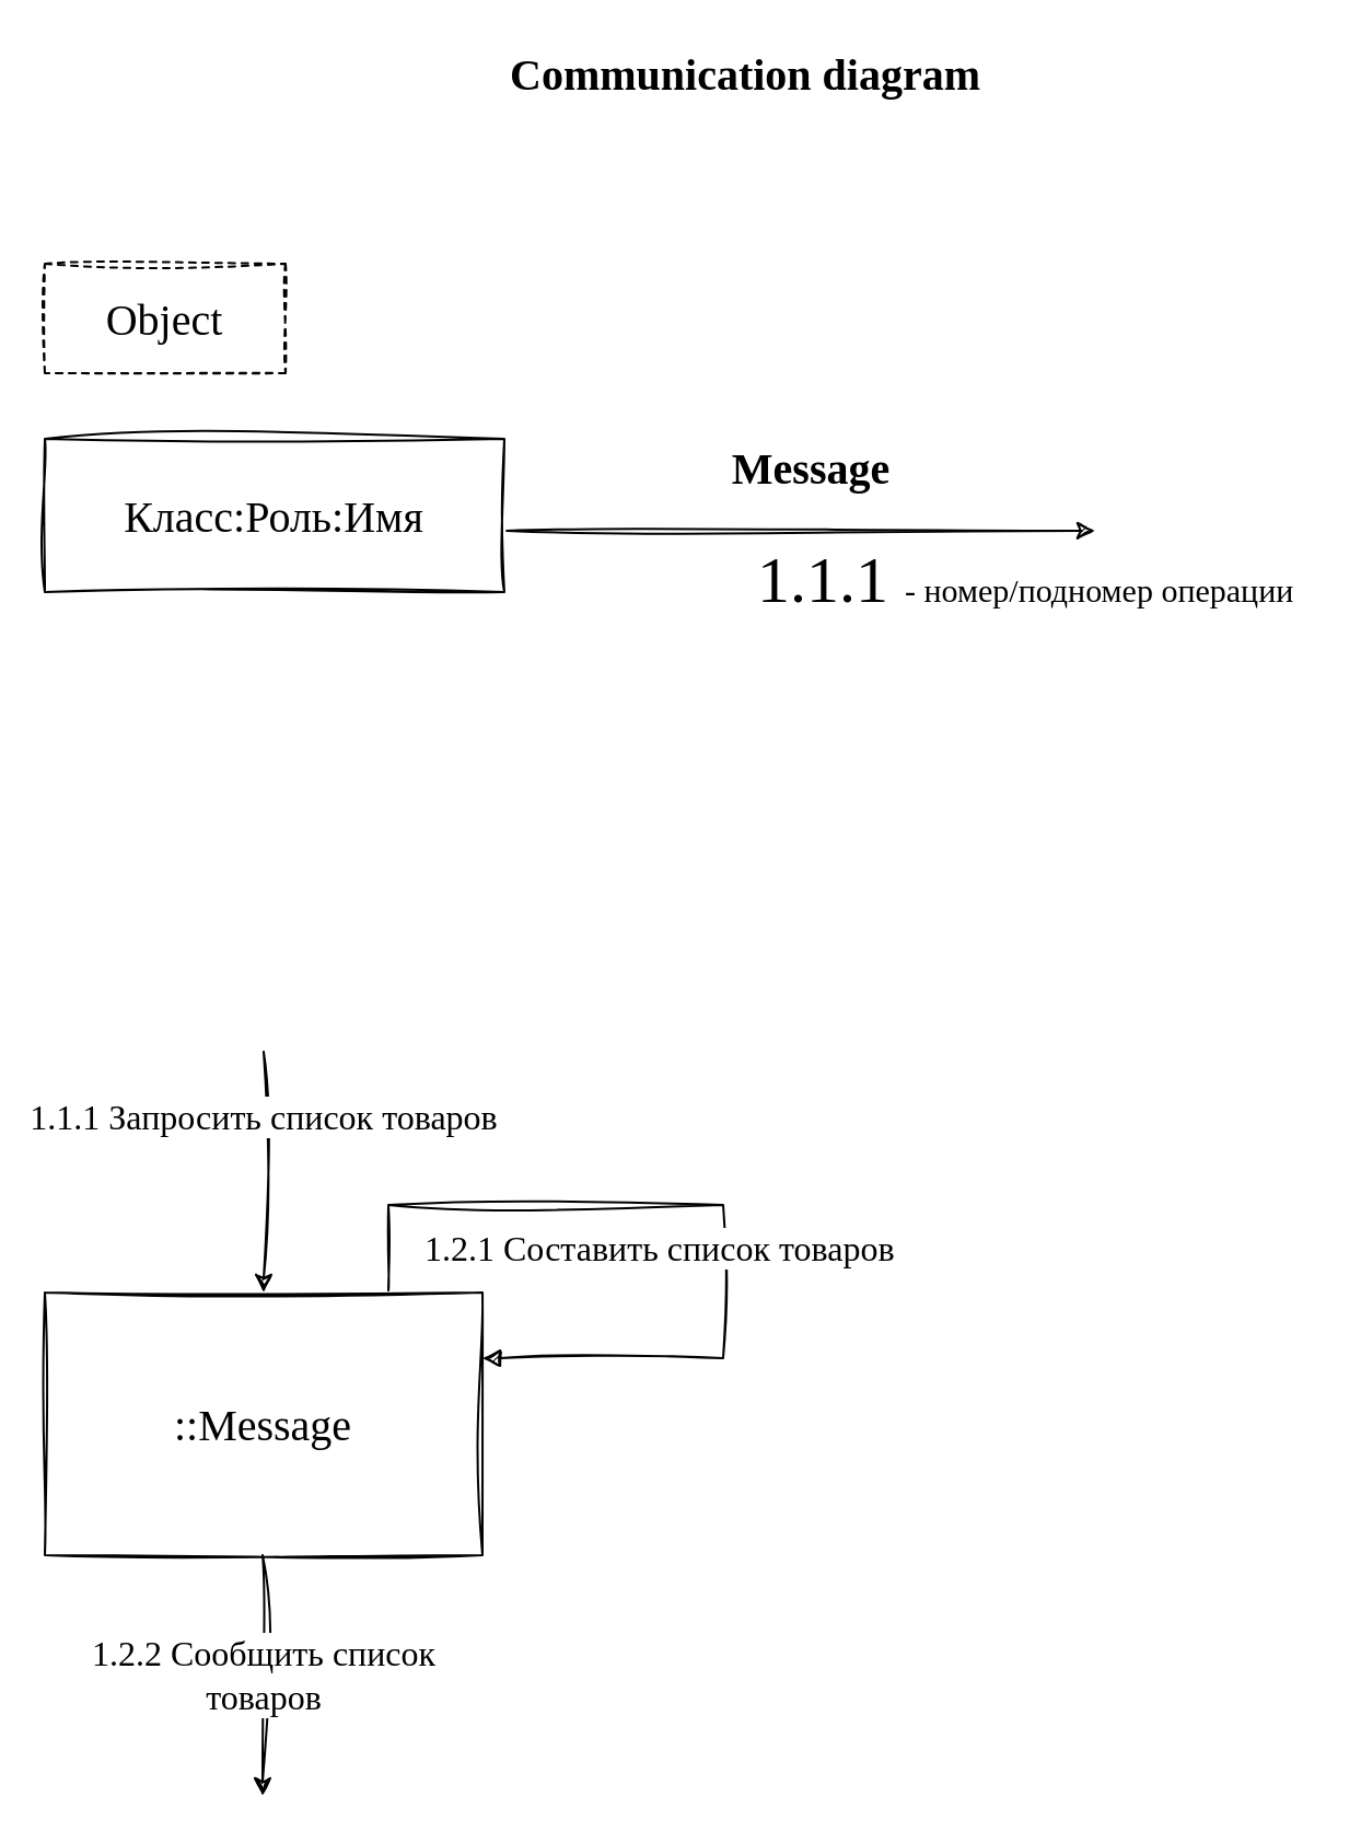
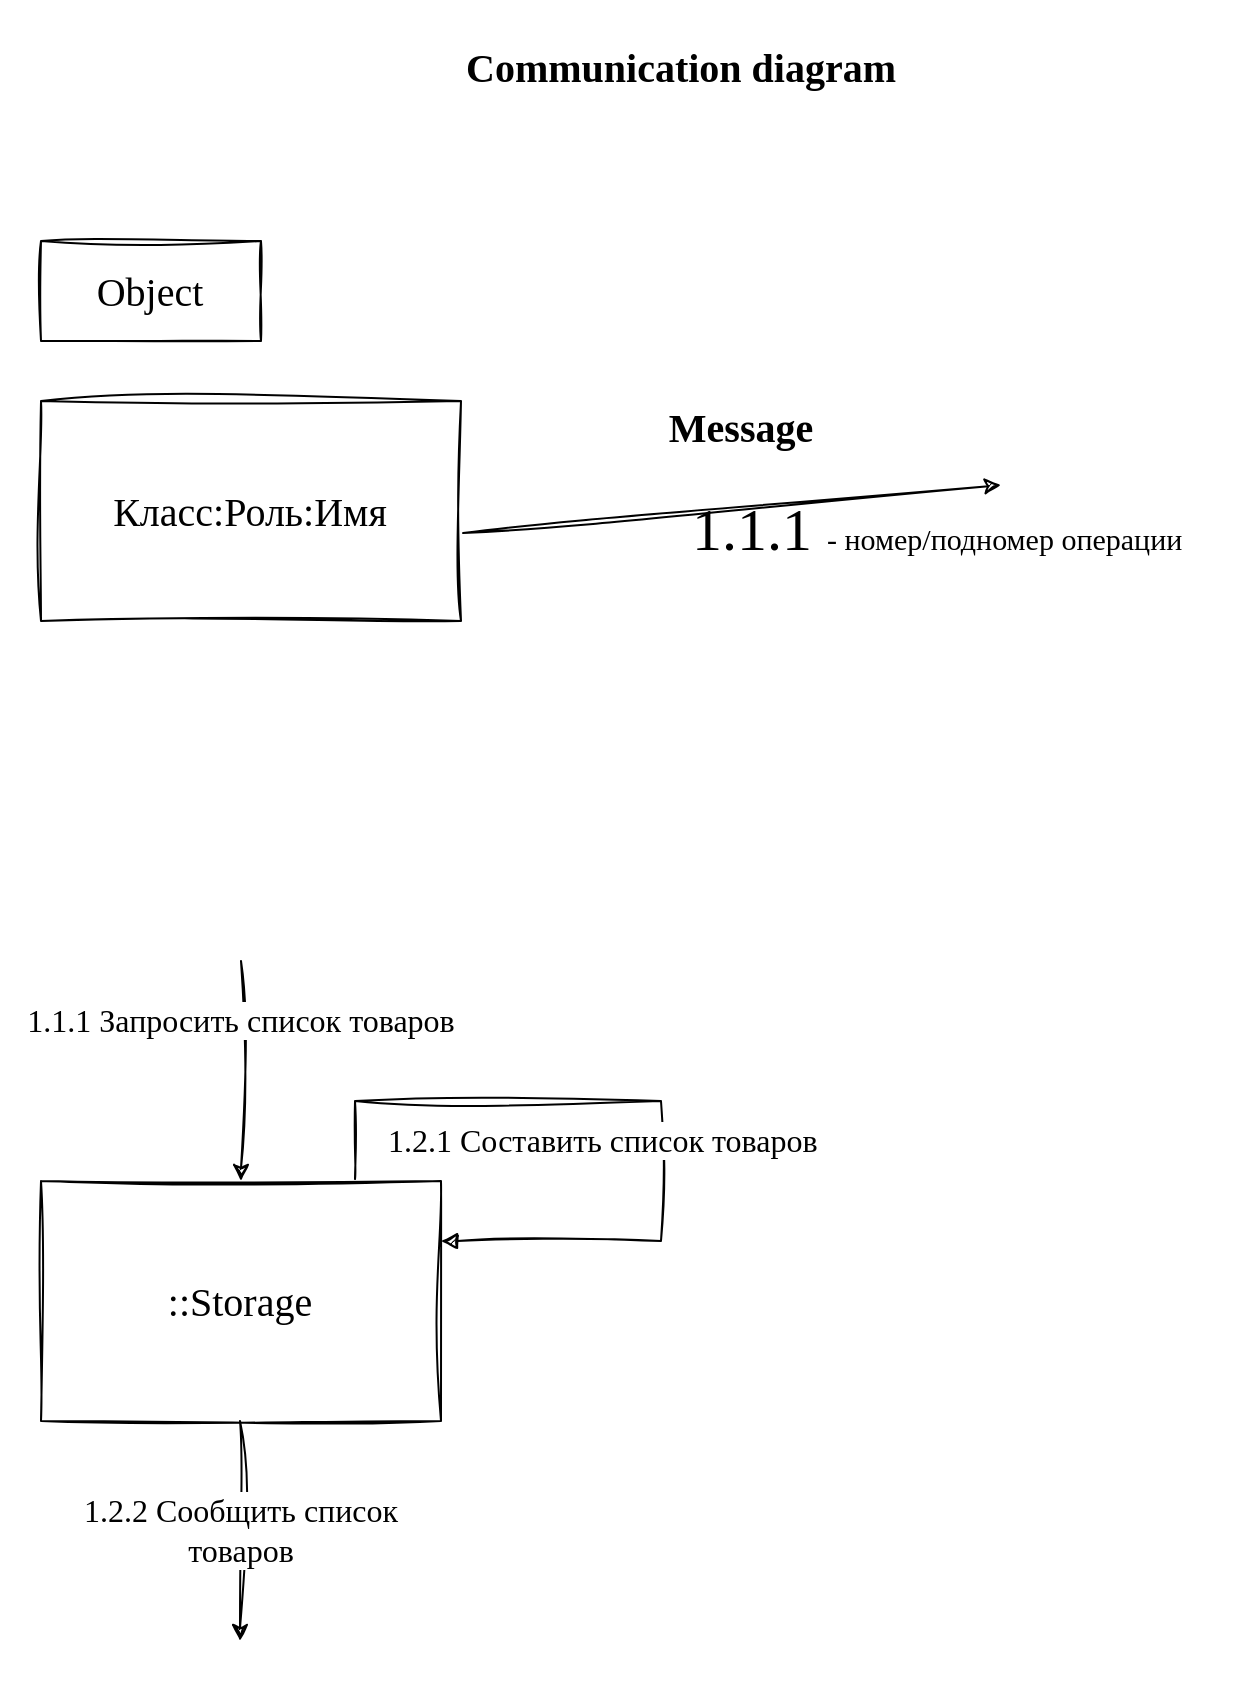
- <mxCell id="4" value="Object" style="html=1;whiteSpace=wrap;sketch=1;hachureGap=4;jiggle=2;curveFitting=1;fontFamily=Architects Daughter;fontSource=https%3A%2F%2Ffonts.googleapis.com%2Fcss%3Ffamily%3DArchitects%2BDaughter;fontSize=20;dashed=1;" vertex="1" parent="1"><mxGeometry x="20" y="120" width="110" height="50" as="geometry" /></mxCell>
+ <mxCell id="4" value="Object" style="html=1;whiteSpace=wrap;sketch=1;hachureGap=4;jiggle=2;curveFitting=1;fontFamily=Architects Daughter;fontSource=https%3A%2F%2Ffonts.googleapis.com%2Fcss%3Ffamily%3DArchitects%2BDaughter;fontSize=20;" vertex="1" parent="1"><mxGeometry x="20" y="120" width="110" height="50" as="geometry" /></mxCell>
- <mxCell id="2" value="Класс:Роль:Имя" style="html=1;whiteSpace=wrap;sketch=1;hachureGap=4;jiggle=2;curveFitting=1;fontFamily=Architects Daughter;fontSource=https%3A%2F%2Ffonts.googleapis.com%2Fcss%3Ffamily%3DArchitects%2BDaughter;fontSize=20;" vertex="1" parent="1"><mxGeometry x="20" y="200" width="210" height="70" as="geometry" /></mxCell>
+ <mxCell id="2" value="Класс:Роль:Имя" style="html=1;whiteSpace=wrap;sketch=1;hachureGap=4;jiggle=2;curveFitting=1;fontFamily=Architects Daughter;fontSource=https%3A%2F%2Ffonts.googleapis.com%2Fcss%3Ffamily%3DArchitects%2BDaughter;fontSize=20;" vertex="1" parent="1"><mxGeometry x="20" y="200" width="210" height="110" as="geometry" /></mxCell>
- <mxCell id="8" value="::Message" style="html=1;whiteSpace=wrap;sketch=1;hachureGap=4;jiggle=2;curveFitting=1;fontFamily=Architects Daughter;fontSource=https%3A%2F%2Ffonts.googleapis.com%2Fcss%3Ffamily%3DArchitects%2BDaughter;fontSize=20;" vertex="1" parent="1"><mxGeometry x="20" y="590" width="200" height="120" as="geometry" /></mxCell>
+ <mxCell id="8" value="::Storage" style="html=1;whiteSpace=wrap;sketch=1;hachureGap=4;jiggle=2;curveFitting=1;fontFamily=Architects Daughter;fontSource=https%3A%2F%2Ffonts.googleapis.com%2Fcss%3Ffamily%3DArchitects%2BDaughter;fontSize=20;" vertex="1" parent="1"><mxGeometry x="20" y="590" width="200" height="120" as="geometry" /></mxCell>
